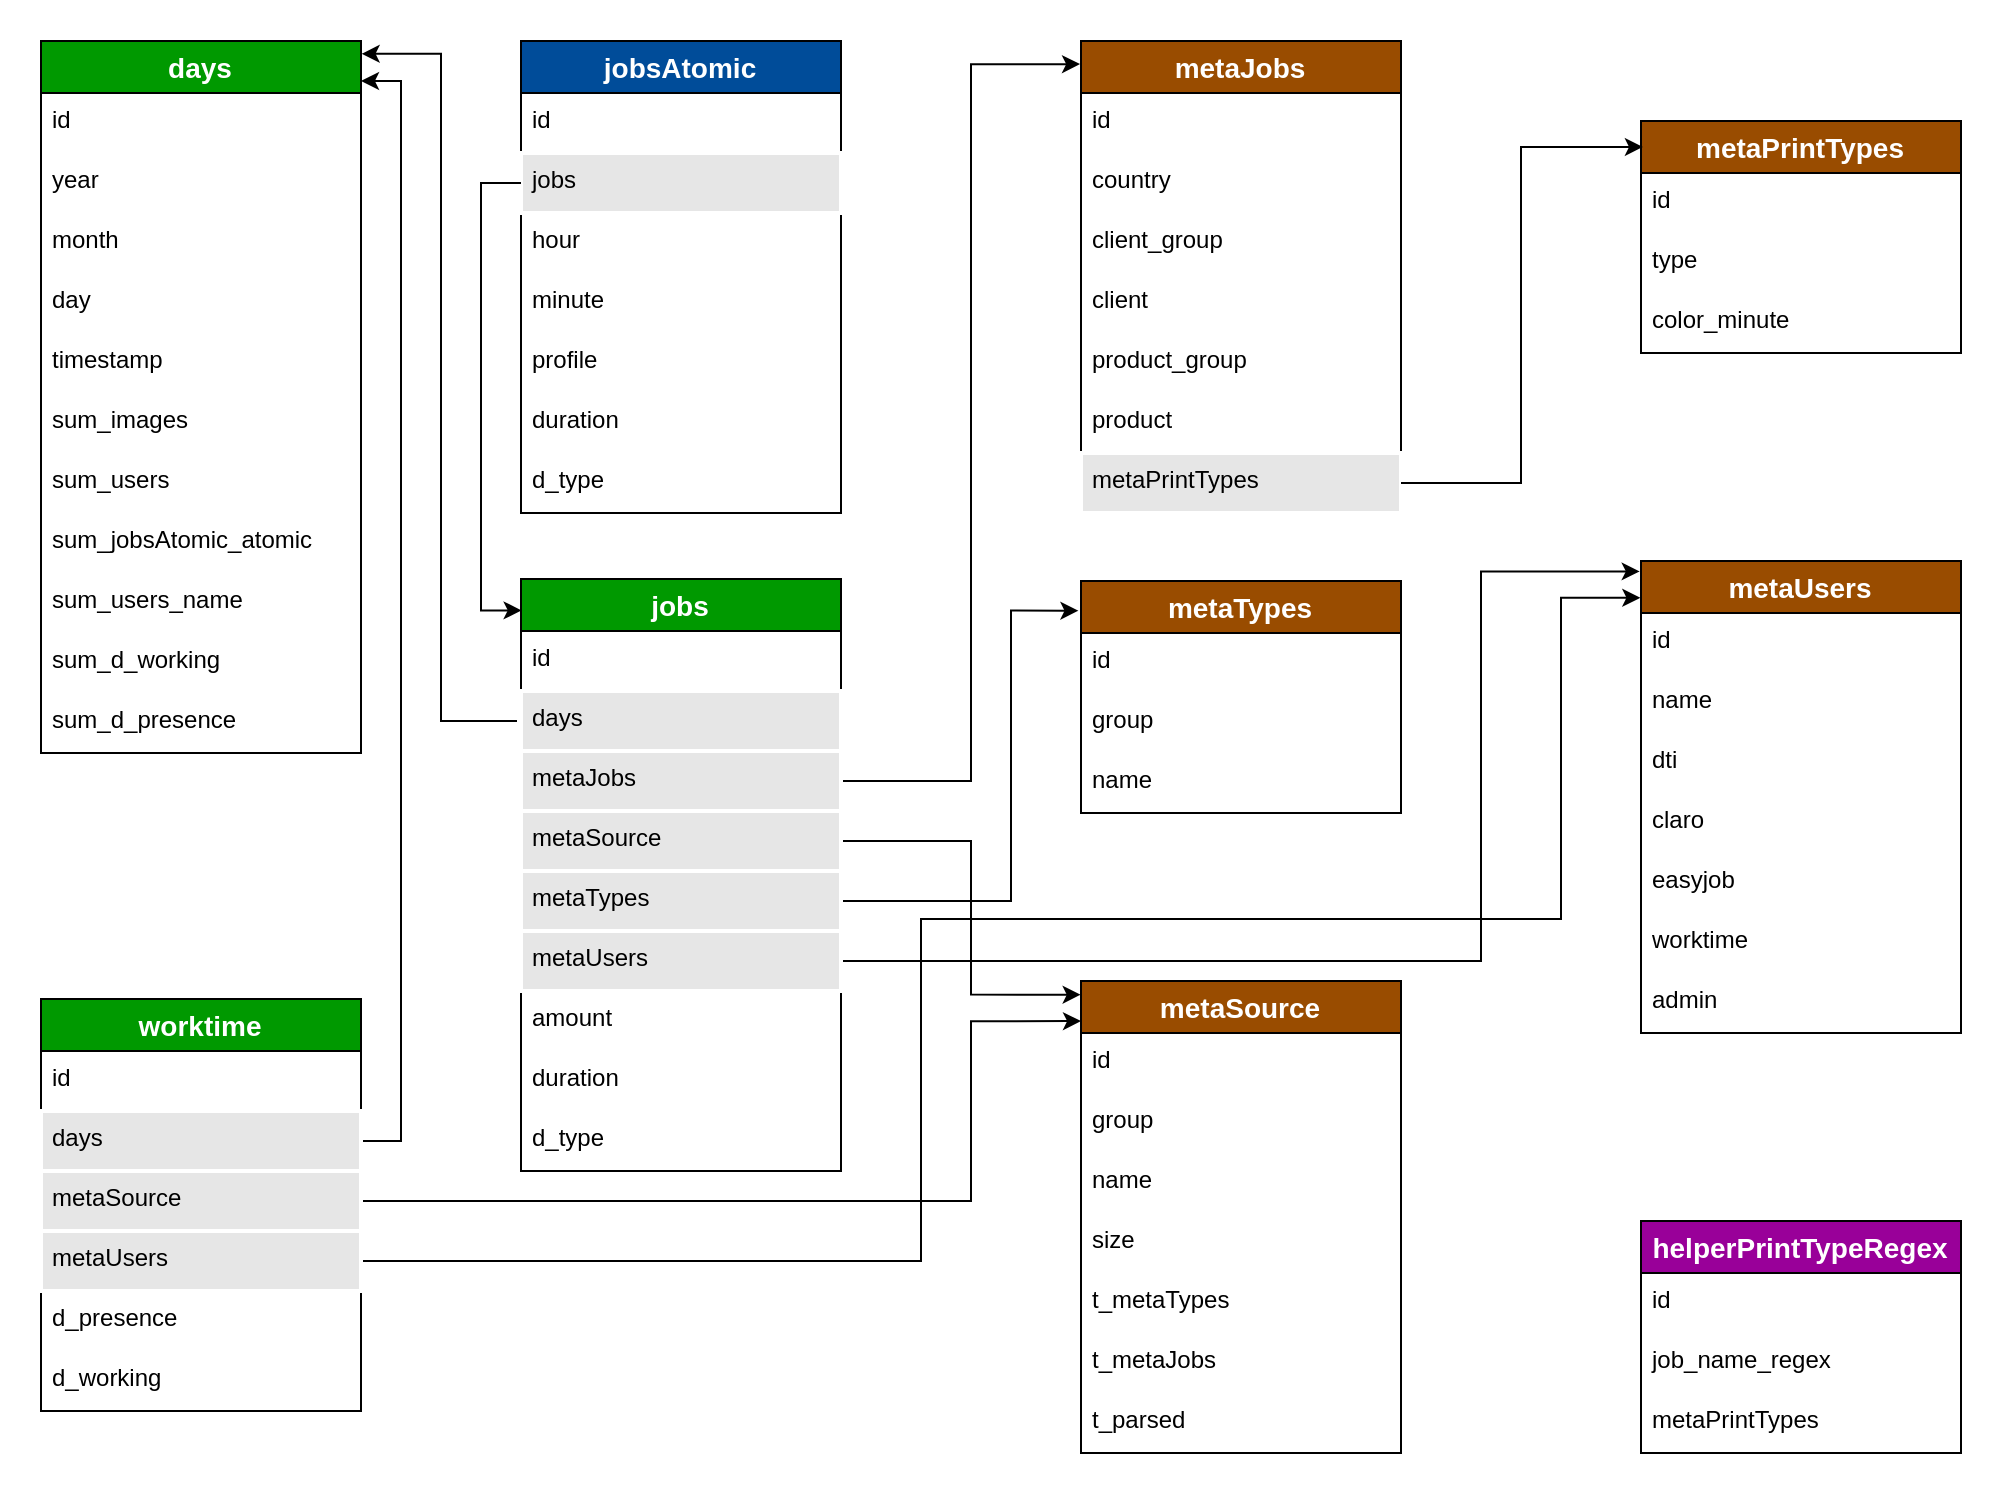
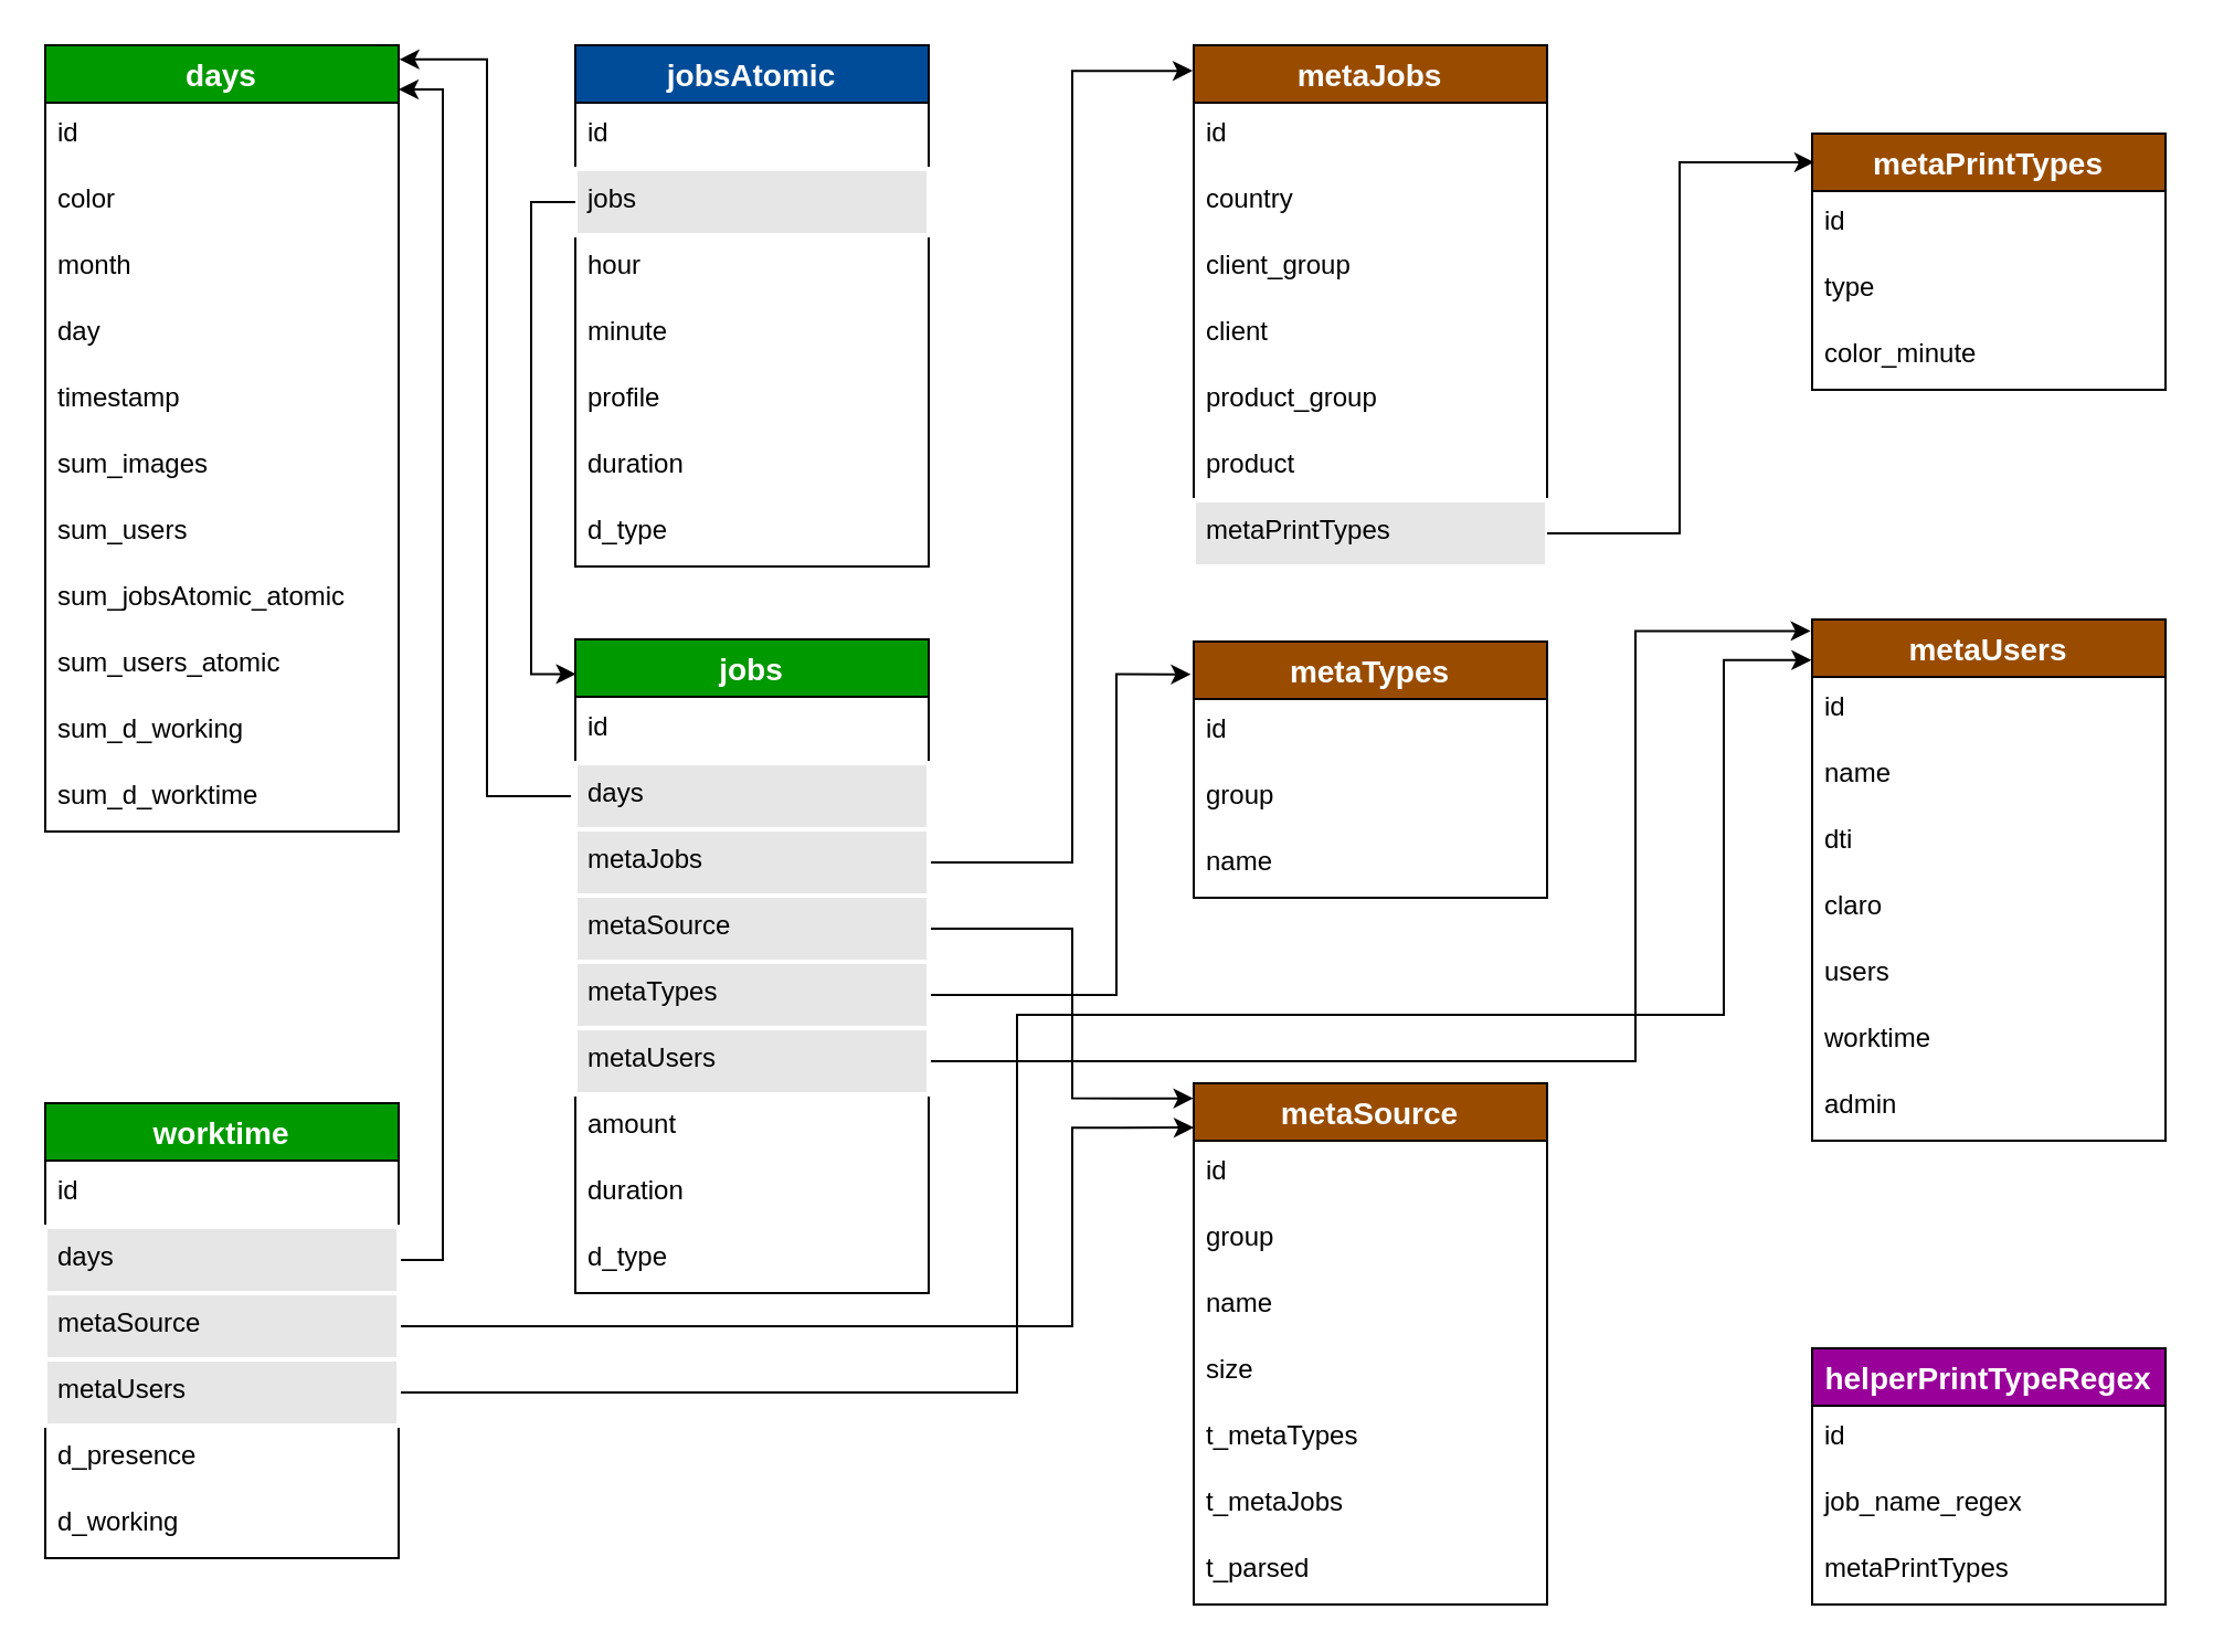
- <mxCell id="4" value="year" style="text;strokeColor=none;fillColor=none;spacingLeft=4;spacingRight=4;overflow=hidden;rotatable=0;points=[[0,0.5],[1,0.5]];portConstraint=eastwest;fontSize=12;" vertex="1" parent="2"><mxGeometry y="56" width="160" height="30" as="geometry" /></mxCell>
+ <mxCell id="4" value="color" style="text;strokeColor=none;fillColor=none;spacingLeft=4;spacingRight=4;overflow=hidden;rotatable=0;points=[[0,0.5],[1,0.5]];portConstraint=eastwest;fontSize=12;" vertex="1" parent="2"><mxGeometry y="56" width="160" height="30" as="geometry" /></mxCell>
- <mxCell id="11" value="sum_users_name" style="text;strokeColor=none;fillColor=none;spacingLeft=4;spacingRight=4;overflow=hidden;rotatable=0;points=[[0,0.5],[1,0.5]];portConstraint=eastwest;fontSize=12;" vertex="1" parent="2"><mxGeometry y="266" width="160" height="30" as="geometry" /></mxCell>
+ <mxCell id="11" value="sum_users_atomic" style="text;strokeColor=none;fillColor=none;spacingLeft=4;spacingRight=4;overflow=hidden;rotatable=0;points=[[0,0.5],[1,0.5]];portConstraint=eastwest;fontSize=12;" vertex="1" parent="2"><mxGeometry y="266" width="160" height="30" as="geometry" /></mxCell>
- <mxCell id="13" value="sum_d_presence" style="text;strokeColor=none;fillColor=none;spacingLeft=4;spacingRight=4;overflow=hidden;rotatable=0;points=[[0,0.5],[1,0.5]];portConstraint=eastwest;fontSize=12;" vertex="1" parent="2"><mxGeometry y="326" width="160" height="30" as="geometry" /></mxCell>
+ <mxCell id="13" value="sum_d_worktime" style="text;strokeColor=none;fillColor=none;spacingLeft=4;spacingRight=4;overflow=hidden;rotatable=0;points=[[0,0.5],[1,0.5]];portConstraint=eastwest;fontSize=12;" vertex="1" parent="2"><mxGeometry y="326" width="160" height="30" as="geometry" /></mxCell>
- <mxCell id="37" value="easyjob" style="text;strokeColor=none;fillColor=none;spacingLeft=4;spacingRight=4;overflow=hidden;rotatable=0;points=[[0,0.5],[1,0.5]];portConstraint=eastwest;fontSize=12;" vertex="1" parent="32"><mxGeometry y="146" width="160" height="30" as="geometry" /></mxCell>
+ <mxCell id="37" value="users" style="text;strokeColor=none;fillColor=none;spacingLeft=4;spacingRight=4;overflow=hidden;rotatable=0;points=[[0,0.5],[1,0.5]];portConstraint=eastwest;fontSize=12;" vertex="1" parent="32"><mxGeometry y="146" width="160" height="30" as="geometry" /></mxCell>
